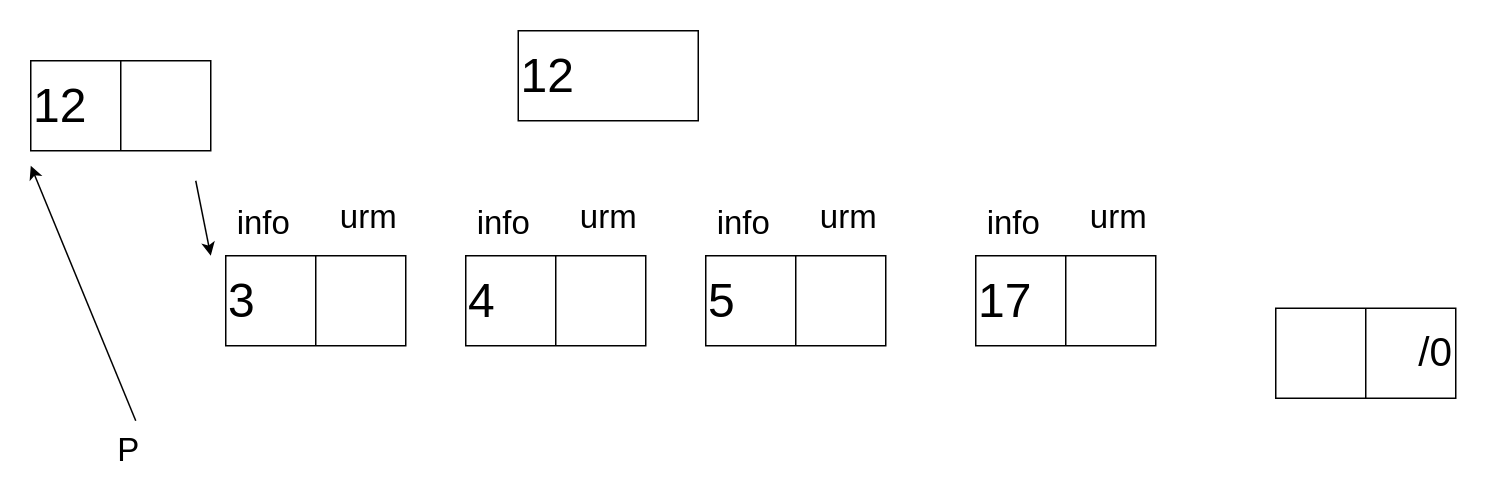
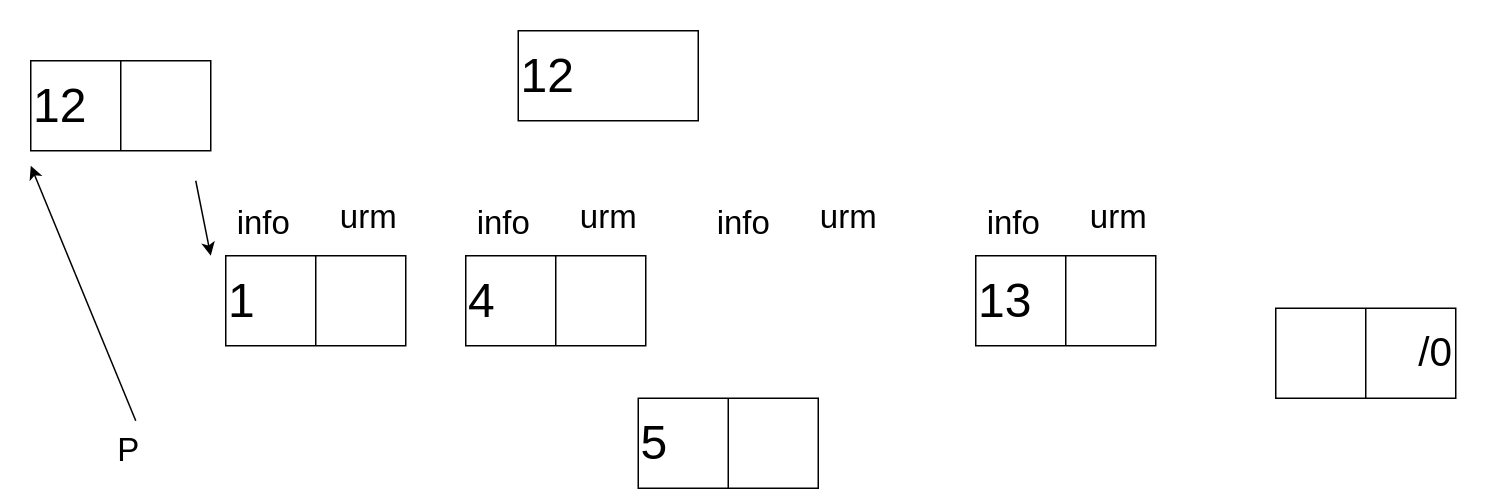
- <mxCell id="4" value="&lt;font style=&quot;font-size: 32px&quot;&gt;3&lt;/font&gt;" style="rounded=0;whiteSpace=wrap;html=1;align=left;" vertex="1" parent="1"><mxGeometry x="150" y="170" width="120" height="60" as="geometry" /></mxCell>
+ <mxCell id="4" value="&lt;font style=&quot;font-size: 32px&quot;&gt;1&lt;/font&gt;" style="rounded=0;whiteSpace=wrap;html=1;align=left;" vertex="1" parent="1"><mxGeometry x="150" y="170" width="120" height="60" as="geometry" /></mxCell>
- <mxCell id="3" value="&lt;font style=&quot;font-size: 32px&quot;&gt;5&lt;/font&gt;" style="rounded=0;whiteSpace=wrap;html=1;align=left;" vertex="1" parent="1"><mxGeometry x="470" y="170" width="120" height="60" as="geometry" /></mxCell>
+ <mxCell id="3" value="&lt;font style=&quot;font-size: 32px&quot;&gt;5&lt;/font&gt;" style="rounded=0;whiteSpace=wrap;html=1;align=left;" vertex="1" parent="1"><mxGeometry x="425" y="265" width="120" height="60" as="geometry" /></mxCell>
- <mxCell id="14" value="&lt;font style=&quot;font-size: 32px&quot;&gt;17&lt;/font&gt;" style="rounded=0;whiteSpace=wrap;html=1;fontSize=22;align=left;" vertex="1" parent="1"><mxGeometry x="650" y="170" width="120" height="60" as="geometry" /></mxCell>
+ <mxCell id="14" value="&lt;font style=&quot;font-size: 32px&quot;&gt;13&lt;/font&gt;" style="rounded=0;whiteSpace=wrap;html=1;fontSize=22;align=left;" vertex="1" parent="1"><mxGeometry x="650" y="170" width="120" height="60" as="geometry" /></mxCell>
